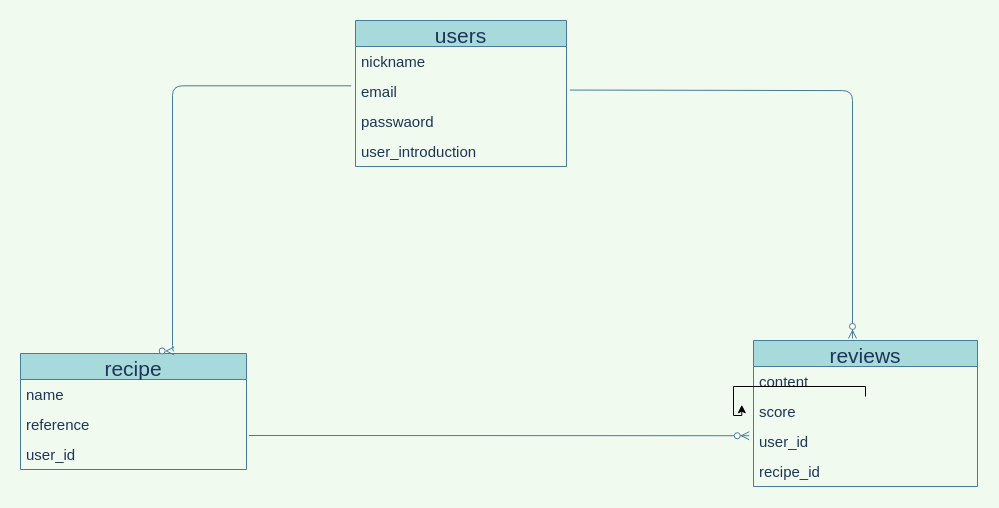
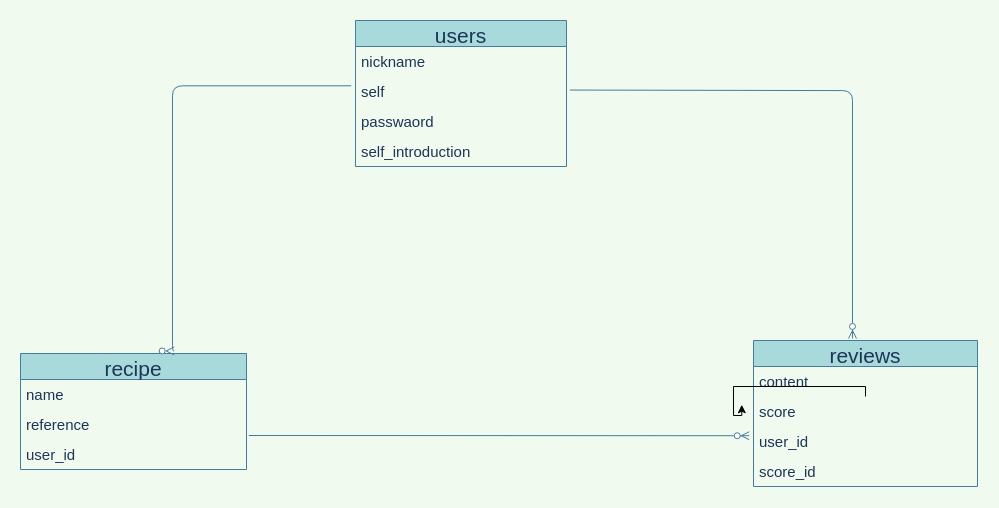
- <mxCell id="4" value="email" style="text;strokeColor=none;fillColor=none;spacingLeft=4;spacingRight=4;overflow=hidden;rotatable=0;points=[[0,0.5],[1,0.5]];portConstraint=eastwest;fontSize=15;fontColor=#1D3557;" parent="2" vertex="1"><mxGeometry y="56" width="211" height="30" as="geometry" /></mxCell>
+ <mxCell id="4" value="self" style="text;strokeColor=none;fillColor=none;spacingLeft=4;spacingRight=4;overflow=hidden;rotatable=0;points=[[0,0.5],[1,0.5]];portConstraint=eastwest;fontSize=15;fontColor=#1D3557;" parent="2" vertex="1"><mxGeometry y="56" width="211" height="30" as="geometry" /></mxCell>
- <mxCell id="6" value="user_introduction" style="text;strokeColor=none;fillColor=none;spacingLeft=4;spacingRight=4;overflow=hidden;rotatable=0;points=[[0,0.5],[1,0.5]];portConstraint=eastwest;fontSize=15;fontColor=#1D3557;" vertex="1" parent="2"><mxGeometry y="116" width="211" height="30" as="geometry" /></mxCell>
+ <mxCell id="6" value="self_introduction" style="text;strokeColor=none;fillColor=none;spacingLeft=4;spacingRight=4;overflow=hidden;rotatable=0;points=[[0,0.5],[1,0.5]];portConstraint=eastwest;fontSize=15;fontColor=#1D3557;" vertex="1" parent="2"><mxGeometry y="116" width="211" height="30" as="geometry" /></mxCell>
- <mxCell id="17" value="recipe_id" style="text;strokeColor=none;fillColor=none;spacingLeft=4;spacingRight=4;overflow=hidden;rotatable=0;points=[[0,0.5],[1,0.5]];portConstraint=eastwest;fontSize=15;fontColor=#1D3557;" parent="13" vertex="1"><mxGeometry y="116" width="224" height="30" as="geometry" /></mxCell>
+ <mxCell id="17" value="score_id" style="text;strokeColor=none;fillColor=none;spacingLeft=4;spacingRight=4;overflow=hidden;rotatable=0;points=[[0,0.5],[1,0.5]];portConstraint=eastwest;fontSize=15;fontColor=#1D3557;" parent="13" vertex="1"><mxGeometry y="116" width="224" height="30" as="geometry" /></mxCell>
